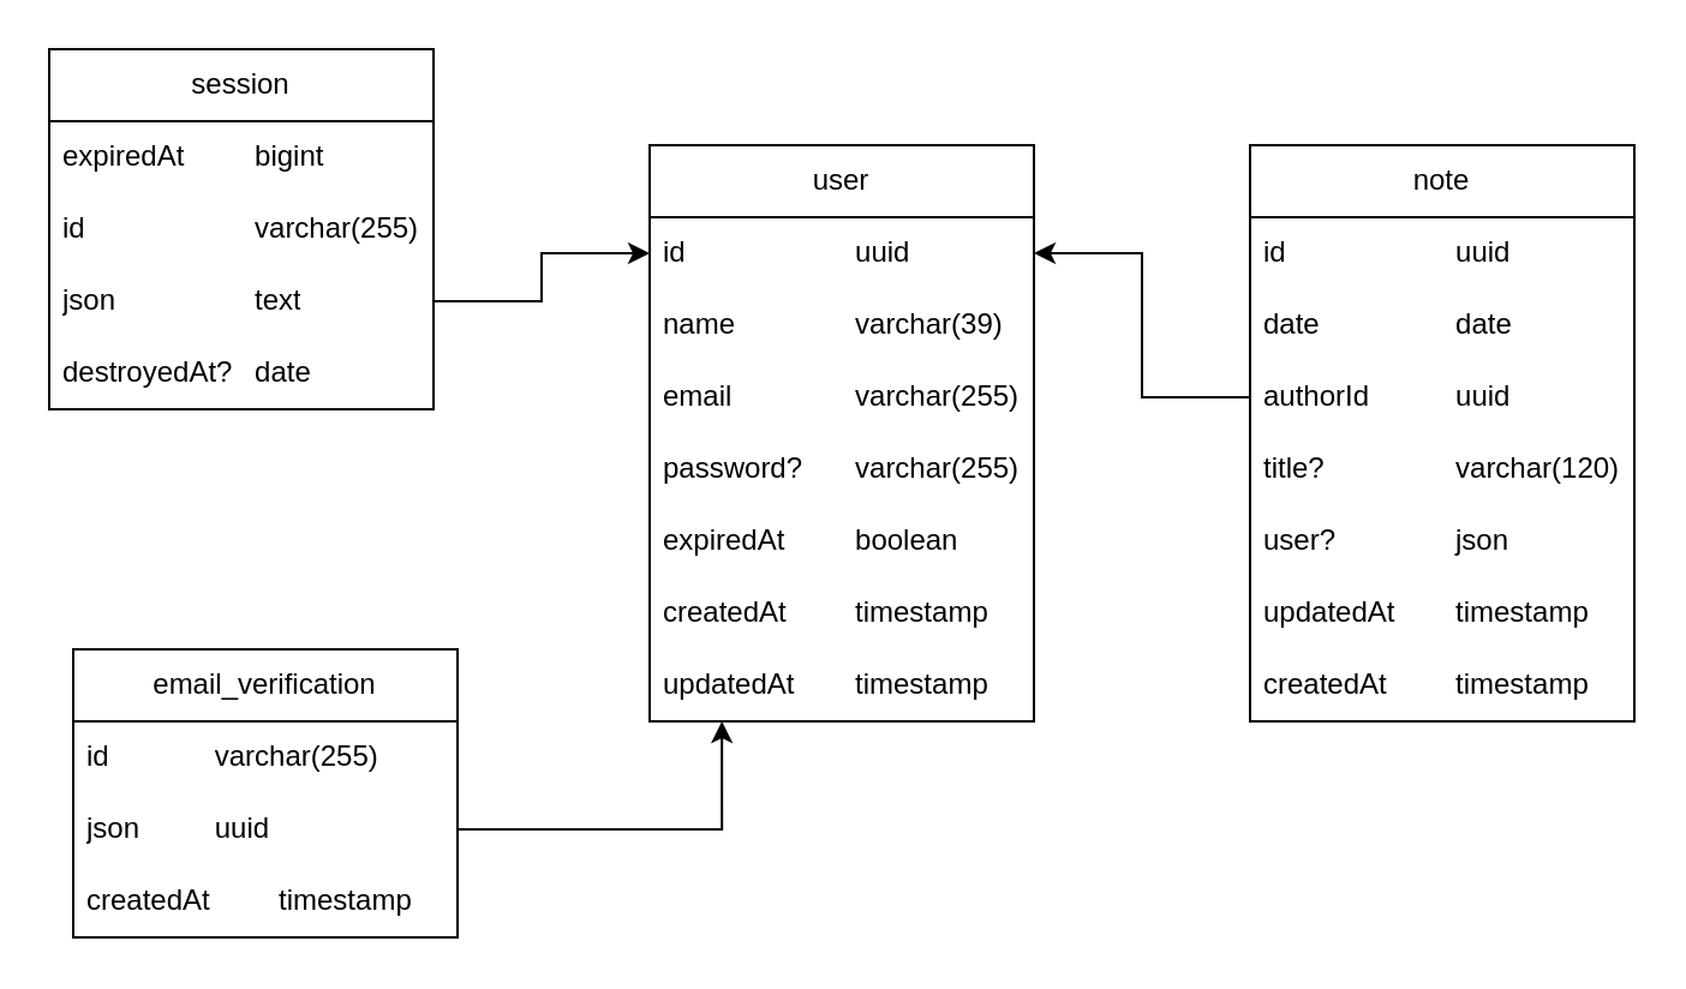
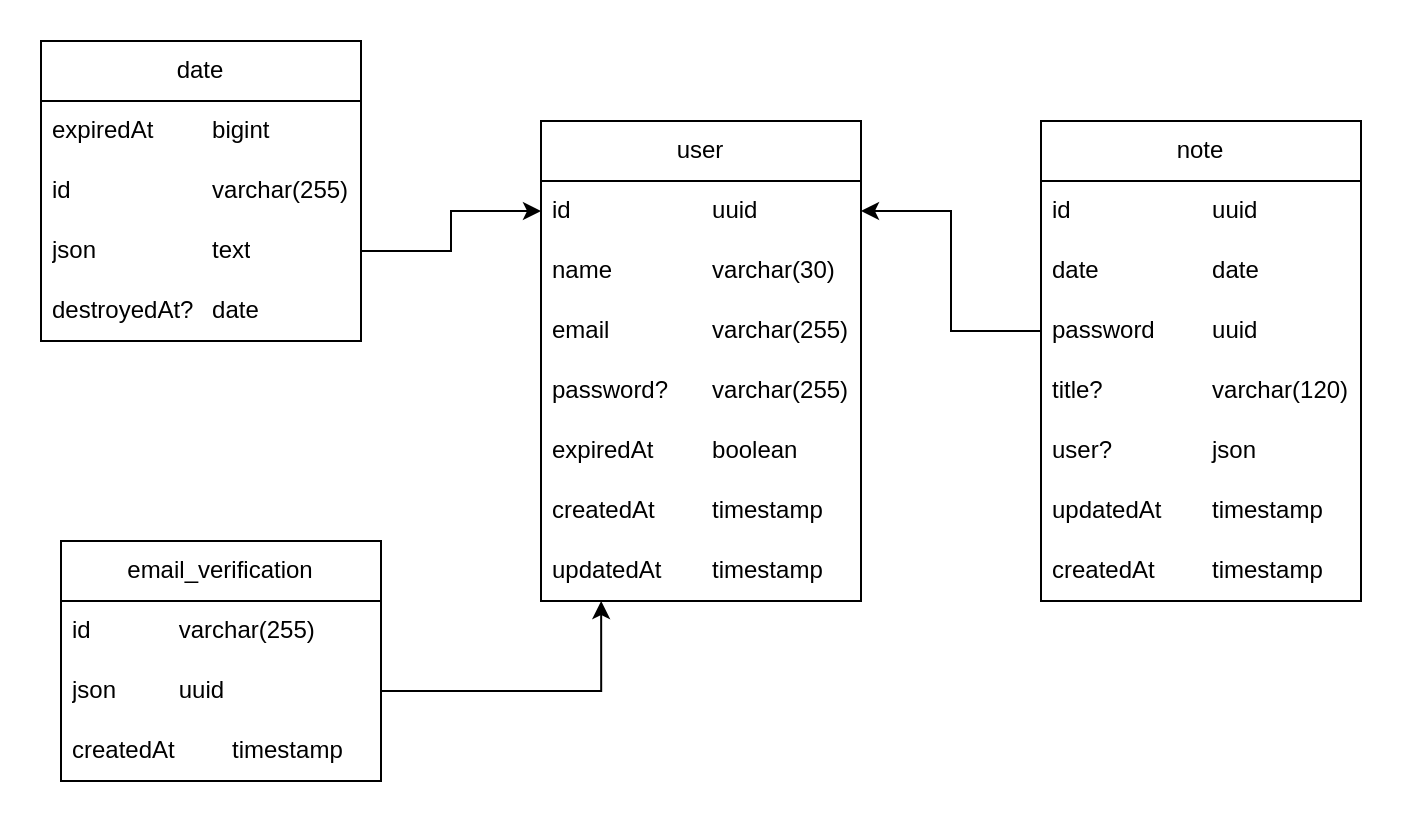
- <mxCell id="19" value="session" style="swimlane;fontStyle=0;childLayout=stackLayout;horizontal=1;startSize=30;horizontalStack=0;resizeParent=1;resizeParentMax=0;resizeLast=0;collapsible=1;marginBottom=0;whiteSpace=wrap;html=1;" vertex="1" parent="1"><mxGeometry x="20" y="20" width="160" height="150" as="geometry" /></mxCell>
+ <mxCell id="19" value="date" style="swimlane;fontStyle=0;childLayout=stackLayout;horizontal=1;startSize=30;horizontalStack=0;resizeParent=1;resizeParentMax=0;resizeLast=0;collapsible=1;marginBottom=0;whiteSpace=wrap;html=1;" vertex="1" parent="1"><mxGeometry x="20" y="20" width="160" height="150" as="geometry" /></mxCell>
- <mxCell id="4" value="name&lt;span style=&quot;white-space: pre;&quot;&gt;&#09;&lt;/span&gt;&lt;span style=&quot;white-space: pre;&quot;&gt;&#09;&lt;/span&gt;varchar(39)" style="text;strokeColor=none;fillColor=none;align=left;verticalAlign=middle;spacingLeft=4;spacingRight=4;overflow=hidden;points=[[0,0.5],[1,0.5]];portConstraint=eastwest;rotatable=0;whiteSpace=wrap;html=1;" parent="2" vertex="1"><mxGeometry y="60" width="160" height="30" as="geometry" /></mxCell>
+ <mxCell id="4" value="name&lt;span style=&quot;white-space: pre;&quot;&gt;&#09;&lt;/span&gt;&lt;span style=&quot;white-space: pre;&quot;&gt;&#09;&lt;/span&gt;varchar(30)" style="text;strokeColor=none;fillColor=none;align=left;verticalAlign=middle;spacingLeft=4;spacingRight=4;overflow=hidden;points=[[0,0.5],[1,0.5]];portConstraint=eastwest;rotatable=0;whiteSpace=wrap;html=1;" parent="2" vertex="1"><mxGeometry y="60" width="160" height="30" as="geometry" /></mxCell>
- <mxCell id="13" value="authorId&lt;span style=&quot;white-space: pre;&quot;&gt;&#09;&lt;span style=&quot;white-space: pre;&quot;&gt;&#09;&lt;/span&gt;u&lt;/span&gt;uid" style="text;strokeColor=none;fillColor=none;align=left;verticalAlign=middle;spacingLeft=4;spacingRight=4;overflow=hidden;points=[[0,0.5],[1,0.5]];portConstraint=eastwest;rotatable=0;whiteSpace=wrap;html=1;" parent="10" vertex="1"><mxGeometry y="90" width="160" height="30" as="geometry" /></mxCell>
+ <mxCell id="13" value="password&lt;span style=&quot;white-space: pre;&quot;&gt;&#09;&lt;span style=&quot;white-space: pre;&quot;&gt;&#09;&lt;/span&gt;u&lt;/span&gt;uid" style="text;strokeColor=none;fillColor=none;align=left;verticalAlign=middle;spacingLeft=4;spacingRight=4;overflow=hidden;points=[[0,0.5],[1,0.5]];portConstraint=eastwest;rotatable=0;whiteSpace=wrap;html=1;" parent="10" vertex="1"><mxGeometry y="90" width="160" height="30" as="geometry" /></mxCell>
